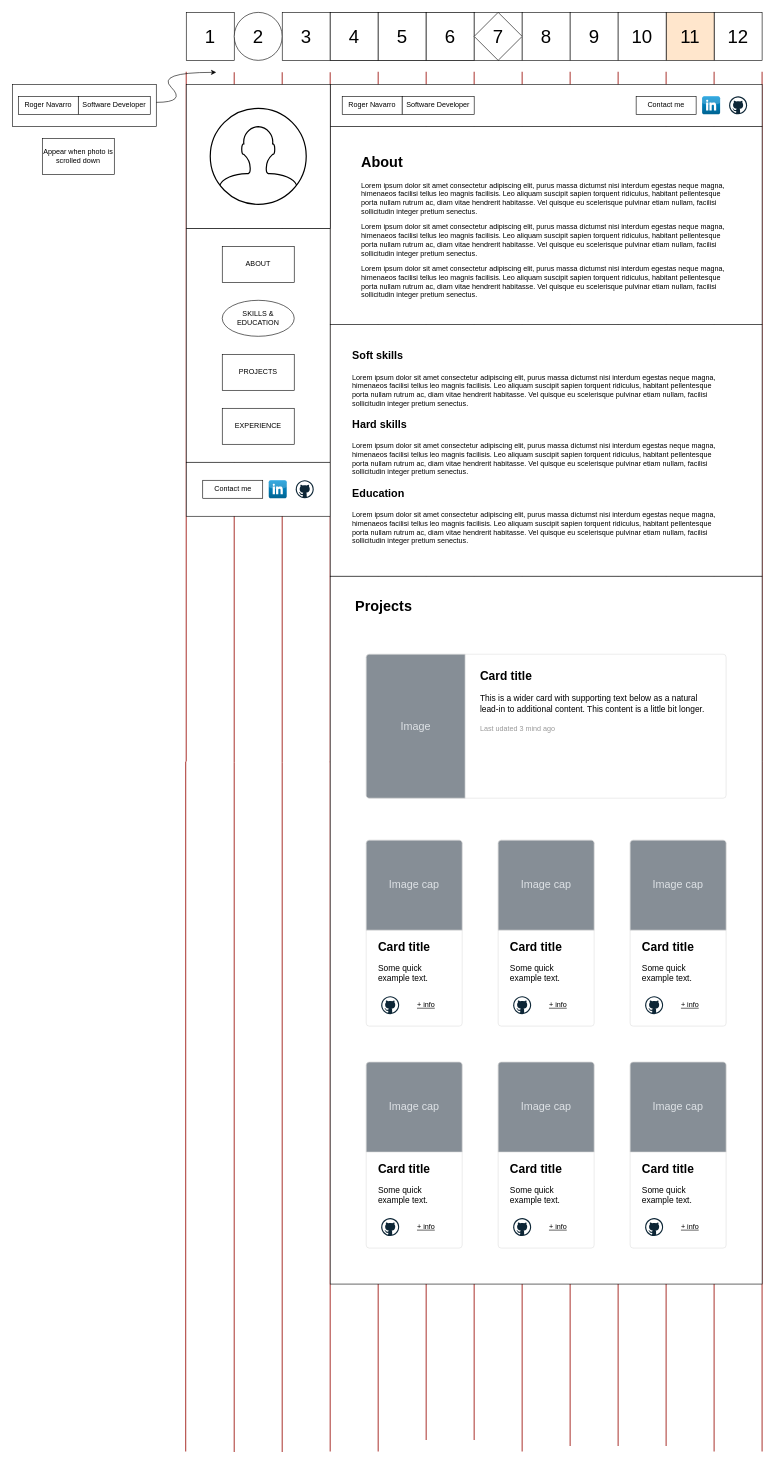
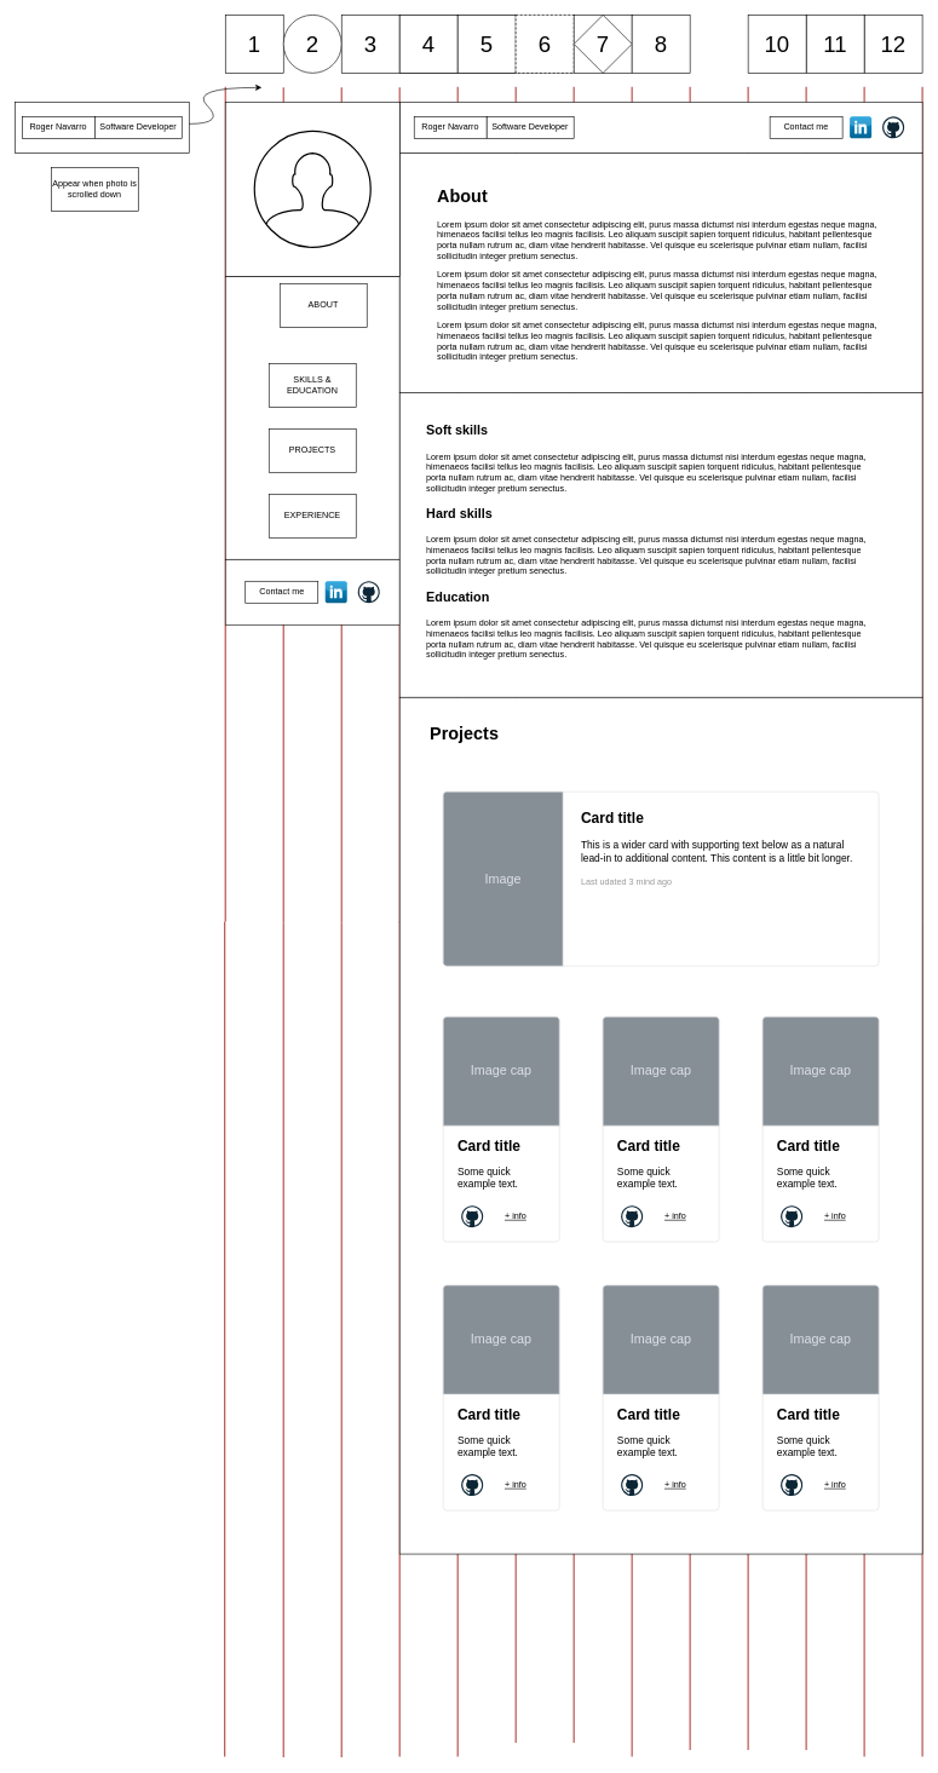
- <mxCell id="23" value="6" style="whiteSpace=wrap;html=1;aspect=fixed;fontSize=31;" vertex="1" parent="1"><mxGeometry x="710" y="20" width="80" height="80" as="geometry" /></mxCell>
+ <mxCell id="23" value="6" style="whiteSpace=wrap;html=1;aspect=fixed;fontSize=31;dashed=1;" vertex="1" parent="1"><mxGeometry x="710" y="20" width="80" height="80" as="geometry" /></mxCell>
- <mxCell id="28" value="9" style="whiteSpace=wrap;html=1;aspect=fixed;fontSize=31;" vertex="1" parent="1"><mxGeometry x="950" y="20" width="80" height="80" as="geometry" /></mxCell>
- <mxCell id="29" value="11" style="whiteSpace=wrap;html=1;aspect=fixed;fontSize=31;fillColor=#ffe6cc;" vertex="1" parent="1"><mxGeometry x="1110" y="20" width="80" height="80" as="geometry" /></mxCell>
+ <mxCell id="29" value="11" style="whiteSpace=wrap;html=1;aspect=fixed;fontSize=31;" vertex="1" parent="1"><mxGeometry x="1110" y="20" width="80" height="80" as="geometry" /></mxCell>
- <mxCell id="33" value="ABOUT" style="rounded=0;whiteSpace=wrap;html=1;" vertex="1" parent="1"><mxGeometry x="370" y="410" width="120" height="60" as="geometry" /></mxCell>
+ <mxCell id="33" value="ABOUT" style="rounded=0;whiteSpace=wrap;html=1;" vertex="1" parent="1"><mxGeometry x="385" y="390" width="120" height="60" as="geometry" /></mxCell>
- <mxCell id="34" value="SKILLS &amp;amp; EDUCATION" style="ellipse;whiteSpace=wrap;html=1;" vertex="1" parent="1"><mxGeometry x="370" y="500" width="120" height="60" as="geometry" /></mxCell>
+ <mxCell id="34" value="SKILLS &amp;amp; EDUCATION" style="rounded=0;whiteSpace=wrap;html=1;" vertex="1" parent="1"><mxGeometry x="370" y="500" width="120" height="60" as="geometry" /></mxCell>
